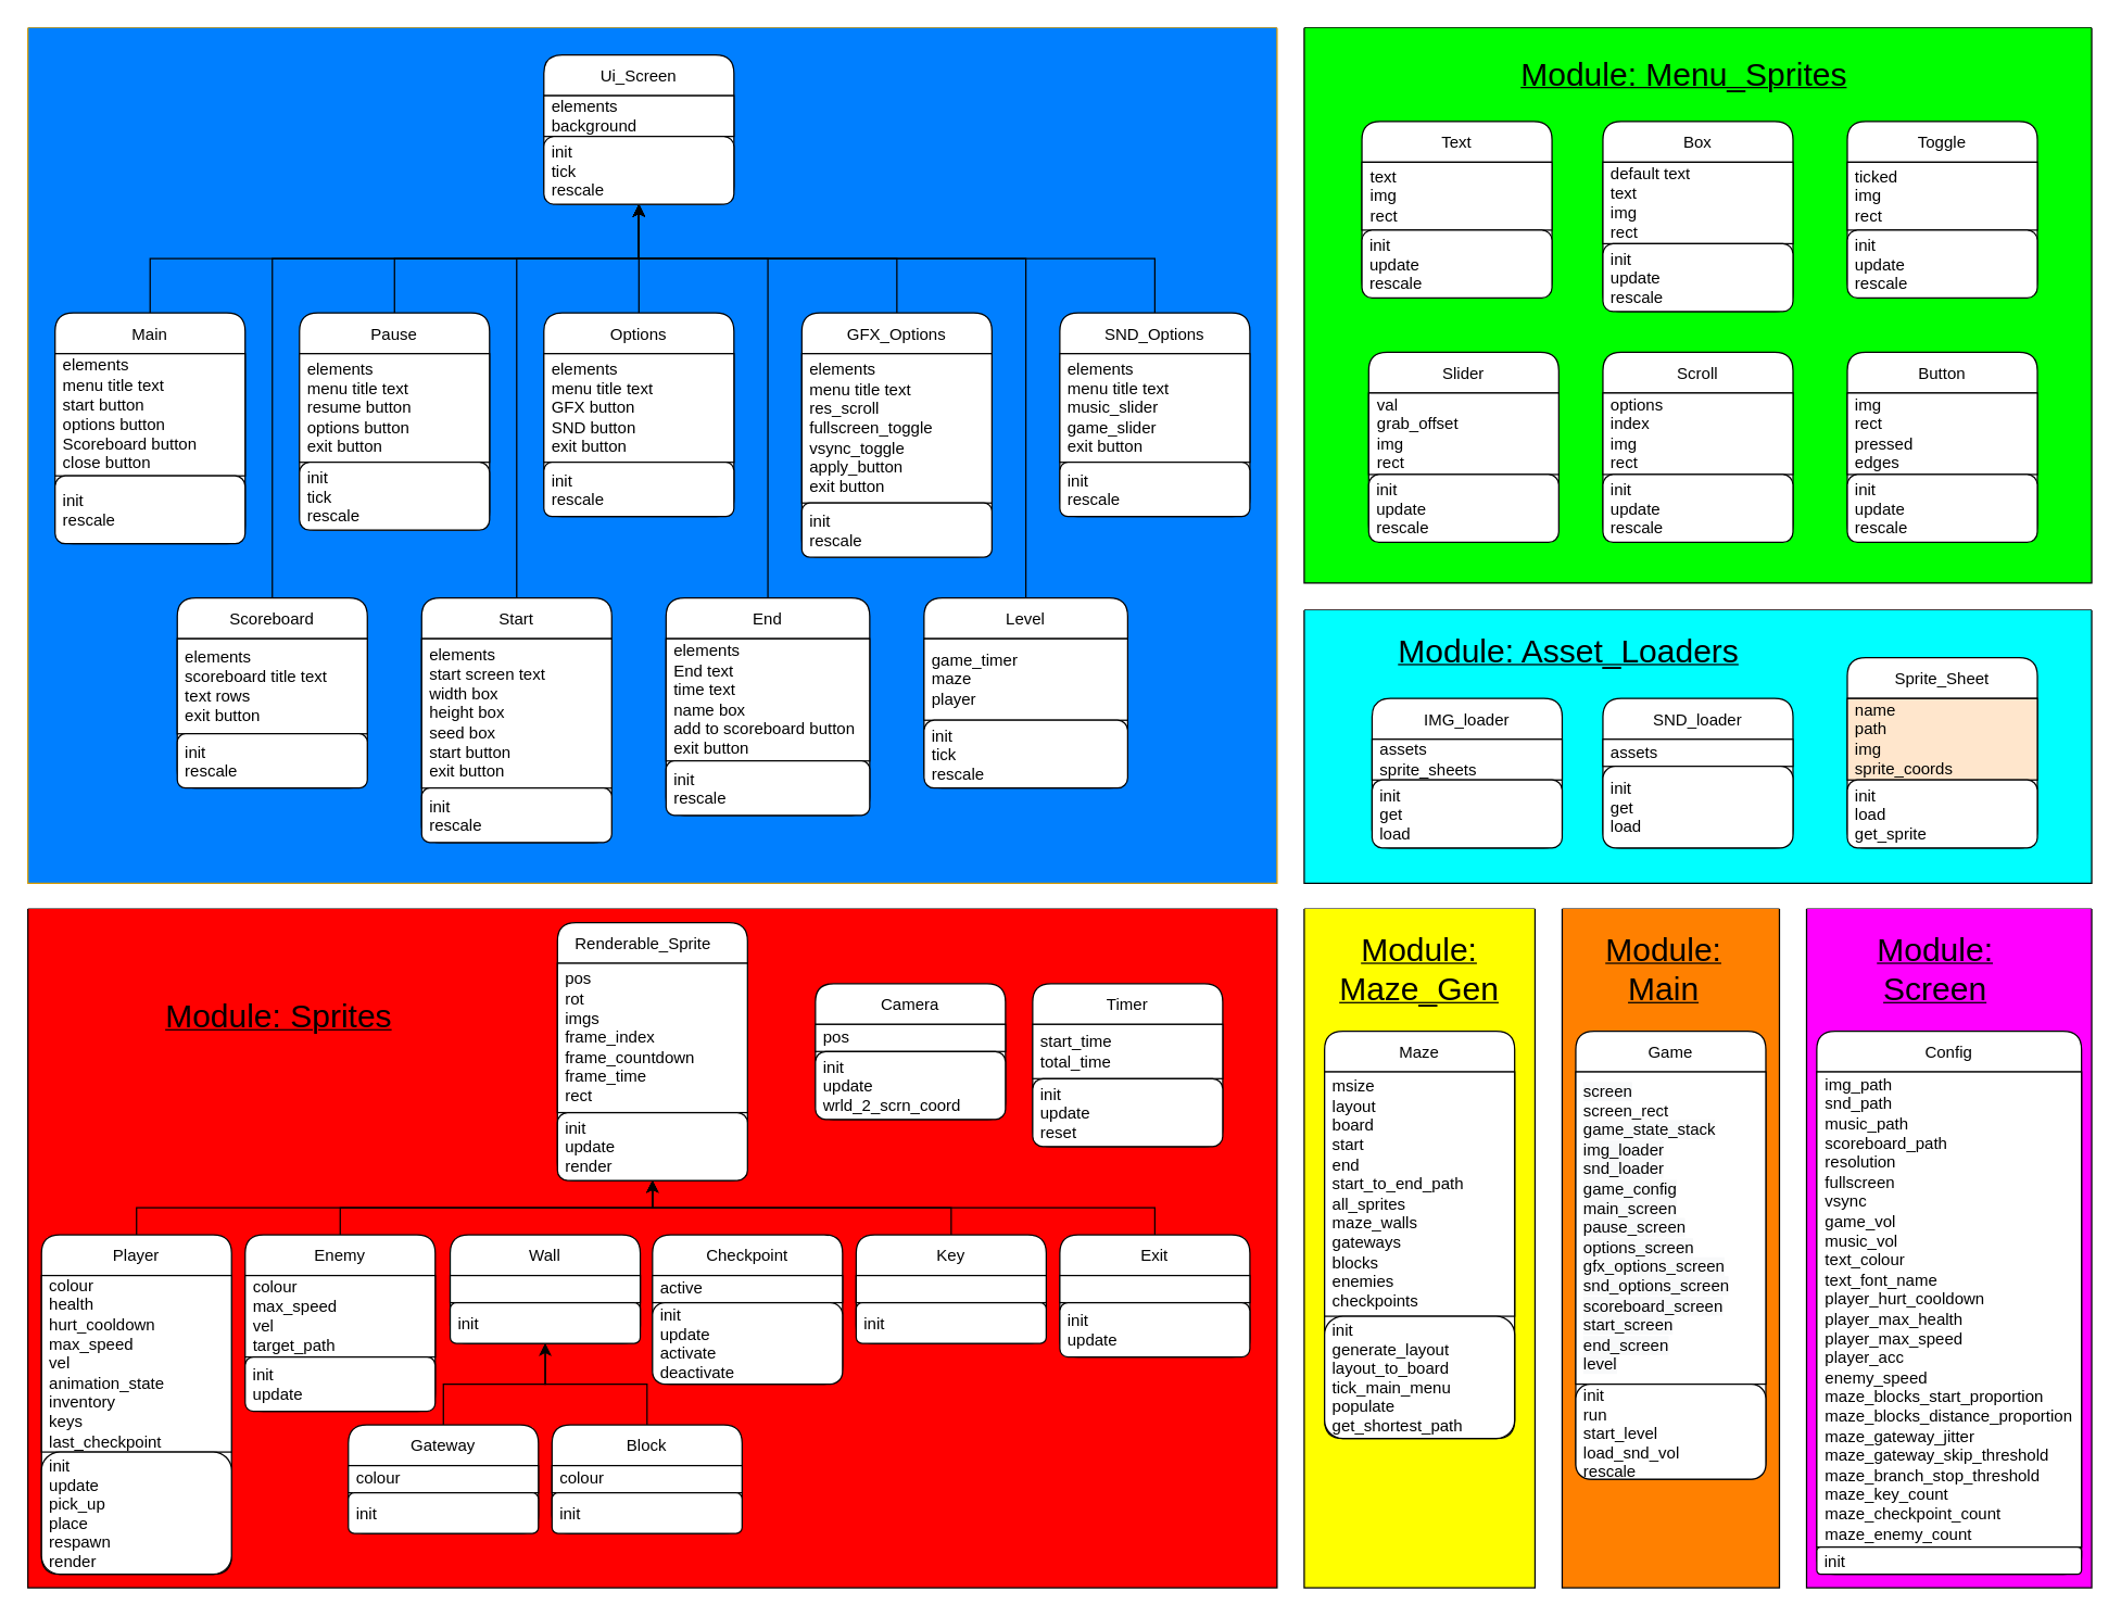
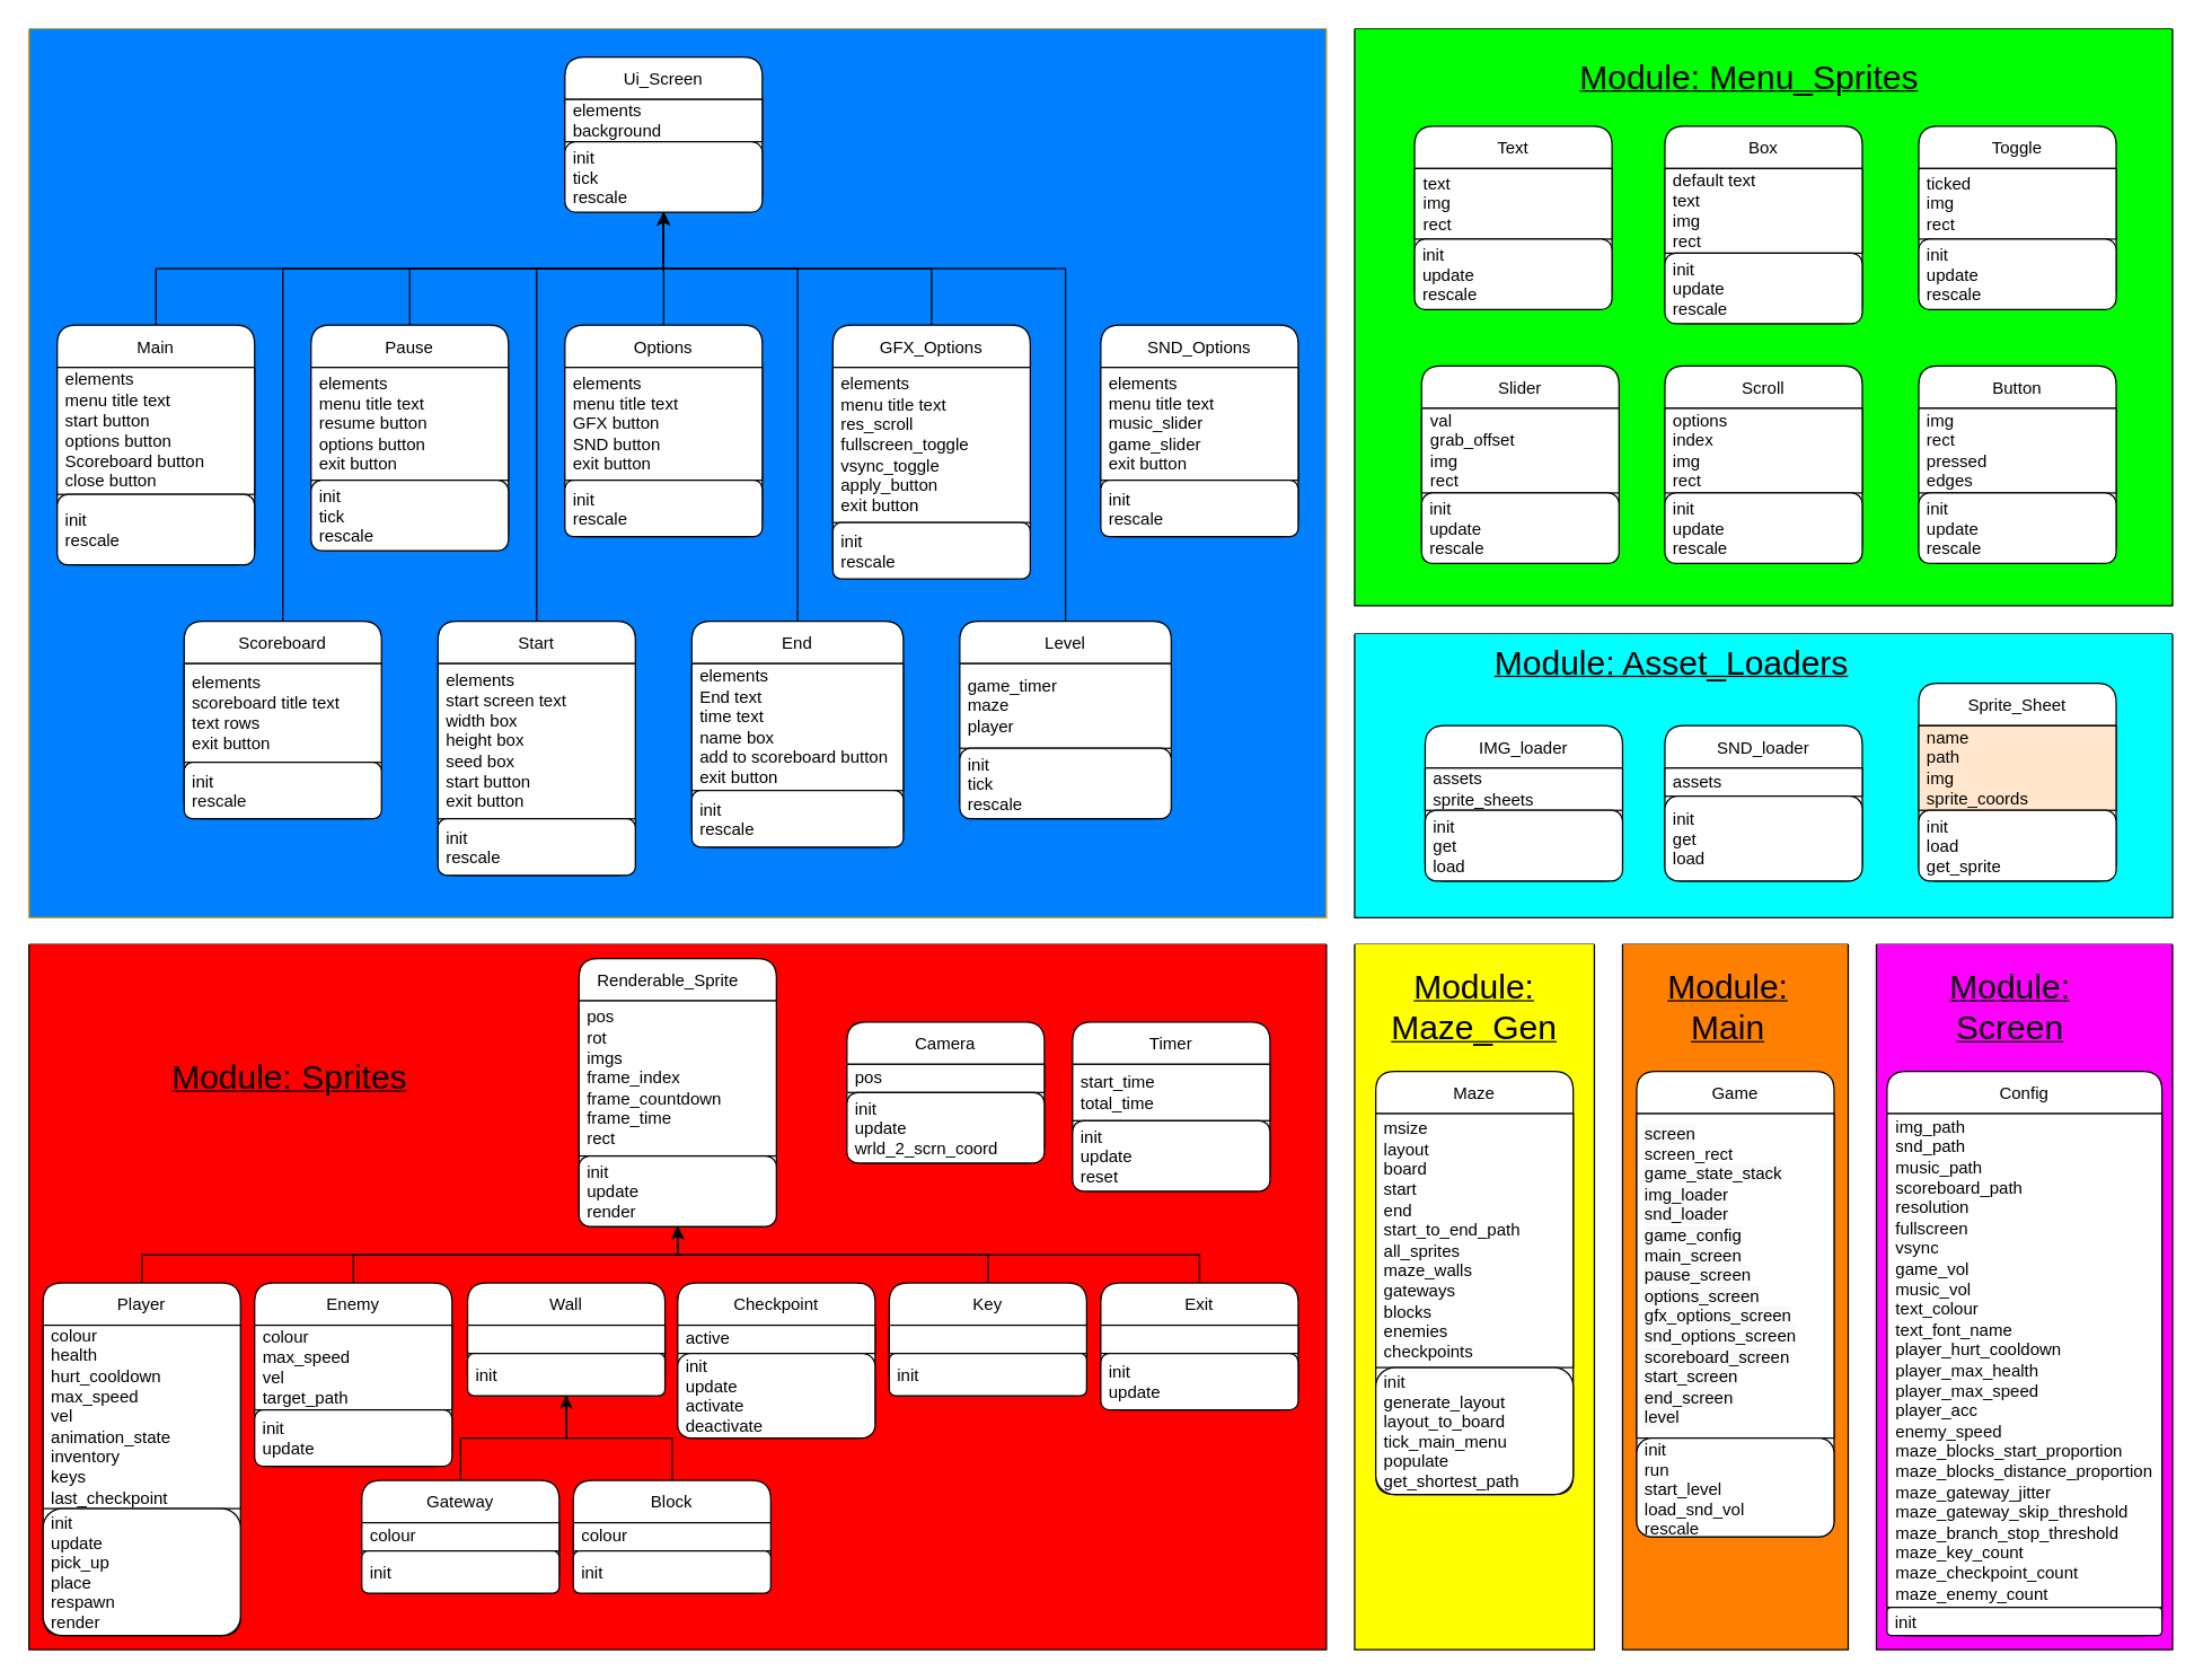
- <mxCell id="71" style="edgeStyle=orthogonalEdgeStyle;rounded=0;orthogonalLoop=1;jettySize=auto;html=1;exitX=0.5;exitY=0;exitDx=0;exitDy=0;" parent="54" source="72" target="91" edge="1"><mxGeometry relative="1" as="geometry" /></mxCell>
- <mxCell id="128" value="&lt;u&gt;&lt;font style=&quot;font-size: 24px&quot;&gt;Module: Asset_Loaders&lt;/font&gt;&lt;/u&gt;" style="text;html=1;strokeColor=none;fillColor=none;align=center;verticalAlign=middle;whiteSpace=wrap;rounded=0;" parent="1" vertex="1"><mxGeometry x="1000" y="465" width="310" height="30" as="geometry" /></mxCell>
+ <mxCell id="128" value="&lt;u&gt;&lt;font style=&quot;font-size: 24px&quot;&gt;Module: Asset_Loaders&lt;/font&gt;&lt;/u&gt;" style="text;html=1;strokeColor=none;fillColor=none;align=center;verticalAlign=middle;whiteSpace=wrap;rounded=0;" parent="1" vertex="1"><mxGeometry x="1030" y="455" width="310" height="30" as="geometry" /></mxCell>
- <mxCell id="40" value="&lt;u&gt;&lt;font style=&quot;font-size: 24px&quot;&gt;Module: Sprites&lt;/font&gt;&lt;/u&gt;" style="text;html=1;strokeColor=none;fillColor=none;align=center;verticalAlign=middle;whiteSpace=wrap;rounded=0;" parent="3" vertex="1"><mxGeometry x="90" y="65" width="190" height="30" as="geometry" /></mxCell>
+ <mxCell id="40" value="&lt;u&gt;&lt;font style=&quot;font-size: 24px&quot;&gt;Module: Sprites&lt;/font&gt;&lt;/u&gt;" style="text;html=1;strokeColor=none;fillColor=none;align=center;verticalAlign=middle;whiteSpace=wrap;rounded=0;" parent="3" vertex="1"><mxGeometry x="90" y="80" width="190" height="30" as="geometry" /></mxCell>
